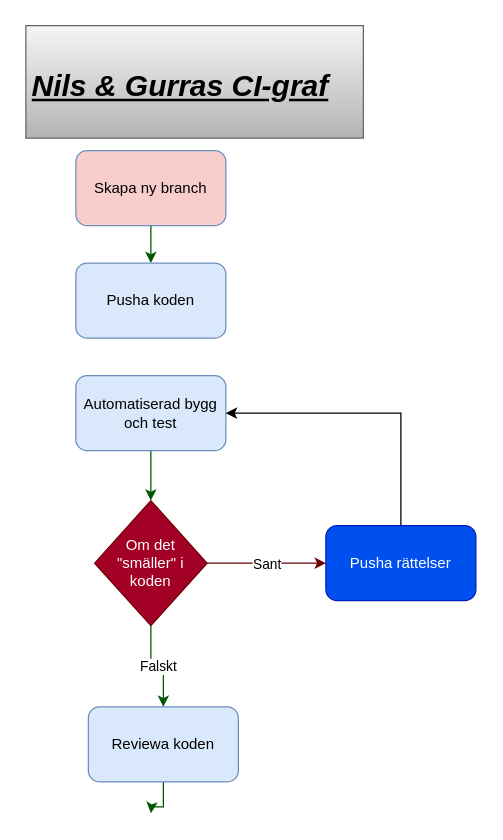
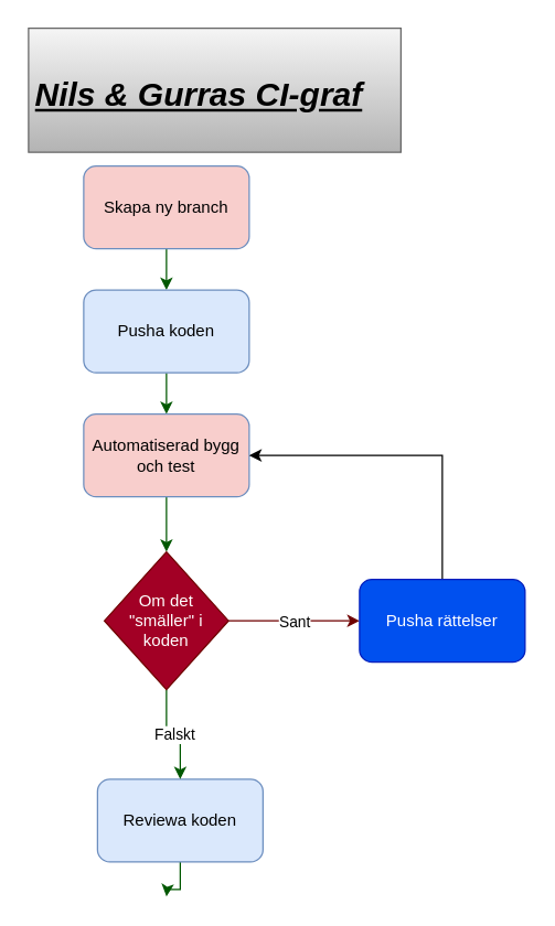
+ <mxCell id="5" value="" style="edgeStyle=orthogonalEdgeStyle;rounded=0;orthogonalLoop=1;jettySize=auto;html=1;fillColor=#008a00;strokeColor=#005700;" edge="1" parent="1" source="6" target="8"><mxGeometry relative="1" as="geometry" /></mxCell>
- <mxCell id="8" value="Automatiserad bygg och test" style="whiteSpace=wrap;html=1;rounded=1;fillColor=#dae8fc;strokeColor=#6c8ebf;" vertex="1" parent="1"><mxGeometry x="60" y="300" width="120" height="60" as="geometry" /></mxCell>
+ <mxCell id="8" value="Automatiserad bygg och test" style="whiteSpace=wrap;html=1;rounded=1;fillColor=#f8cecc;strokeColor=#6c8ebf;" vertex="1" parent="1"><mxGeometry x="60" y="300" width="120" height="60" as="geometry" /></mxCell>
